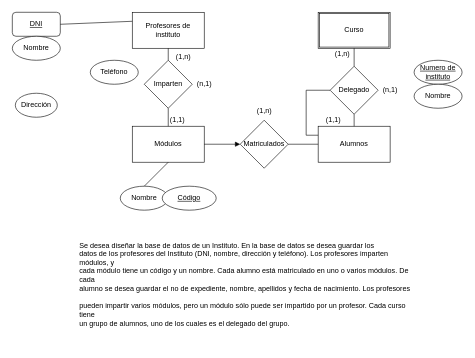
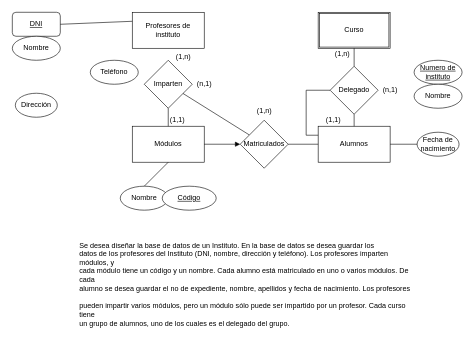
- <mxCell id="11" value="" style="endArrow=none;html=1;rounded=0;entryX=0.5;entryY=1;entryDx=0;entryDy=0;" edge="1" parent="1" source="10" target="3"><mxGeometry width="50" height="50" relative="1" as="geometry"><mxPoint x="370" y="260" as="sourcePoint" /><mxPoint x="420" y="210" as="targetPoint" /></mxGeometry></mxCell>
+ <mxCell id="11" value="" style="endArrow=none;html=1;rounded=0;" edge="1" parent="1" source="10" target="17"><mxGeometry width="50" height="50" relative="1" as="geometry"><mxPoint x="370" y="260" as="sourcePoint" /><mxPoint x="420" y="210" as="targetPoint" /></mxGeometry></mxCell>
+ <mxCell id="24" value="" style="endArrow=none;html=1;rounded=0;entryX=0;entryY=0.5;entryDx=0;entryDy=0;exitX=1;exitY=0.5;exitDx=0;exitDy=0;" edge="1" parent="1" source="16" target="22"><mxGeometry width="50" height="50" relative="1" as="geometry"><mxPoint x="370" y="330" as="sourcePoint" /><mxPoint x="420" y="280" as="targetPoint" /></mxGeometry></mxCell>
+ <mxCell id="22" value="Fecha de nacimiento" style="ellipse;whiteSpace=wrap;html=1;" vertex="1" parent="1"><mxGeometry x="695" y="220" width="70" height="40" as="geometry" /></mxCell>
